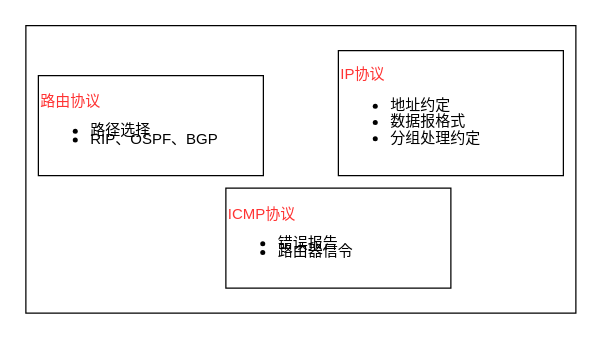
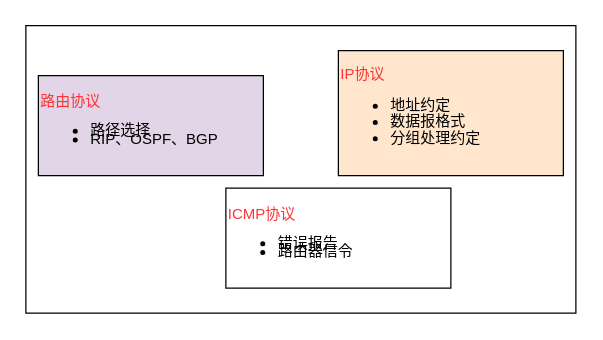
- <mxCell id="5" value="&lt;font color=&quot;#ff3333&quot;&gt;IP协议&lt;br&gt;&lt;/font&gt;&lt;ul style=&quot;line-height: 110%;&quot;&gt;&lt;li&gt;地址约定&lt;/li&gt;&lt;li&gt;数据报格式&lt;/li&gt;&lt;li&gt;分组处理约定&lt;/li&gt;&lt;/ul&gt;" style="rounded=0;whiteSpace=wrap;html=1;align=left;" vertex="1" parent="2"><mxGeometry x="250" y="20" width="180" height="100" as="geometry" /></mxCell>
+ <mxCell id="5" value="&lt;font color=&quot;#ff3333&quot;&gt;IP协议&lt;br&gt;&lt;/font&gt;&lt;ul style=&quot;line-height: 110%;&quot;&gt;&lt;li&gt;地址约定&lt;/li&gt;&lt;li&gt;数据报格式&lt;/li&gt;&lt;li&gt;分组处理约定&lt;/li&gt;&lt;/ul&gt;" style="rounded=0;whiteSpace=wrap;html=1;align=left;fillColor=#ffe6cc;" vertex="1" parent="2"><mxGeometry x="250" y="20" width="180" height="100" as="geometry" /></mxCell>
- <mxCell id="4" value="&lt;font color=&quot;#ff3333&quot;&gt;路由协议&lt;br&gt;&lt;/font&gt;&lt;ul style=&quot;line-height: 60%;&quot;&gt;&lt;li&gt;路径选择&lt;/li&gt;&lt;li&gt;RIP、OSPF、BGP&lt;/li&gt;&lt;/ul&gt;" style="rounded=0;whiteSpace=wrap;html=1;align=left;" vertex="1" parent="2"><mxGeometry x="10" y="40" width="180" height="80" as="geometry" /></mxCell>
+ <mxCell id="4" value="&lt;font color=&quot;#ff3333&quot;&gt;路由协议&lt;br&gt;&lt;/font&gt;&lt;ul style=&quot;line-height: 60%;&quot;&gt;&lt;li&gt;路径选择&lt;/li&gt;&lt;li&gt;RIP、OSPF、BGP&lt;/li&gt;&lt;/ul&gt;" style="rounded=0;whiteSpace=wrap;html=1;align=left;fillColor=#e1d5e7;" vertex="1" parent="2"><mxGeometry x="10" y="40" width="180" height="80" as="geometry" /></mxCell>
